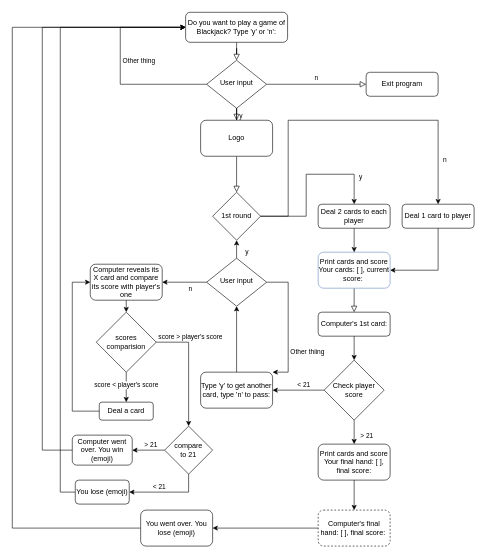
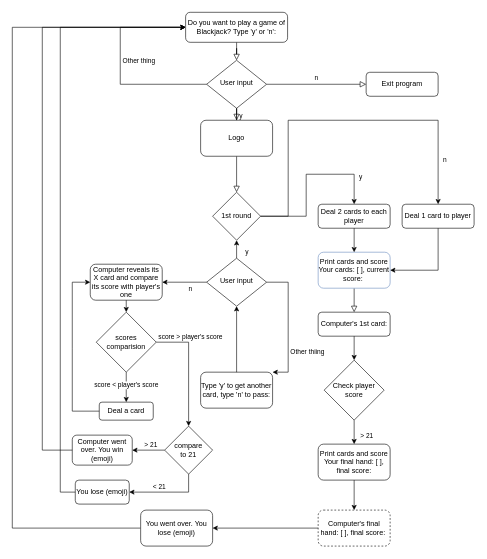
- <mxCell id="27" value="" style="endArrow=classic;html=1;rounded=0;exitX=0;exitY=0.5;exitDx=0;exitDy=0;entryX=1;entryY=0.5;entryDx=0;entryDy=0;" edge="1" parent="1" source="26" target="19"><mxGeometry width="50" height="50" relative="1" as="geometry"><mxPoint x="370" y="460" as="sourcePoint" /><mxPoint x="420" y="410" as="targetPoint" /></mxGeometry></mxCell>
- <mxCell id="28" value="&amp;lt; 21" style="edgeLabel;html=1;align=center;verticalAlign=middle;resizable=0;points=[];" vertex="1" connectable="0" parent="27"><mxGeometry x="-0.541" y="2" relative="1" as="geometry"><mxPoint x="-15" y="-12" as="offset" /></mxGeometry></mxCell>
